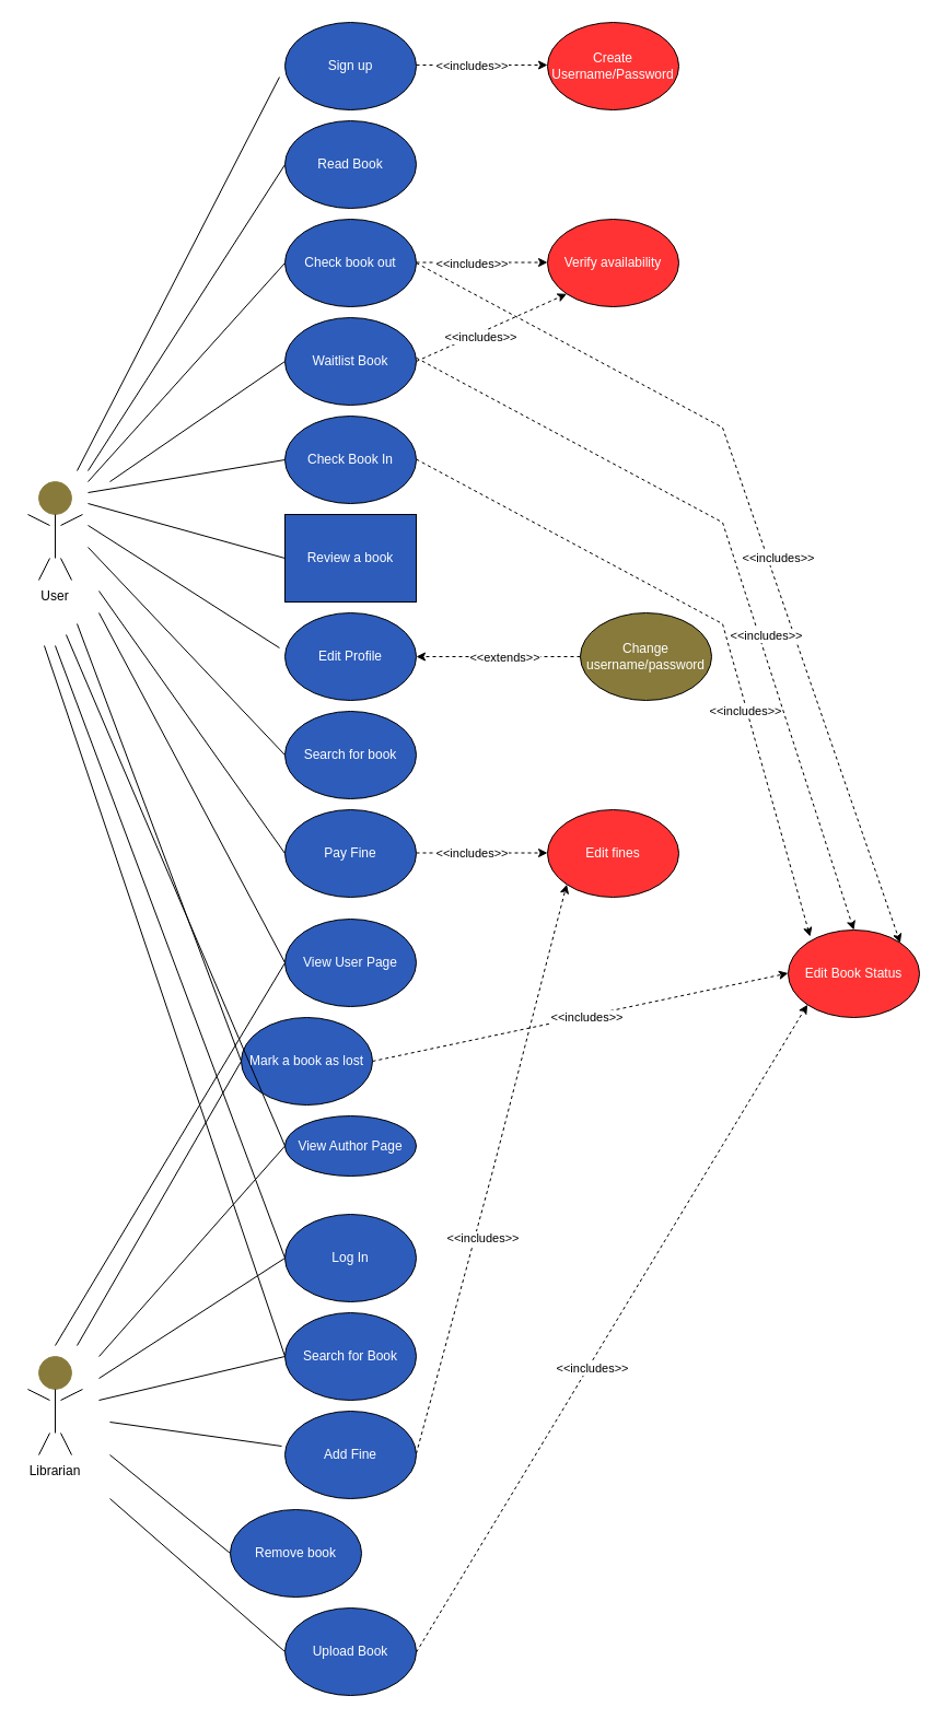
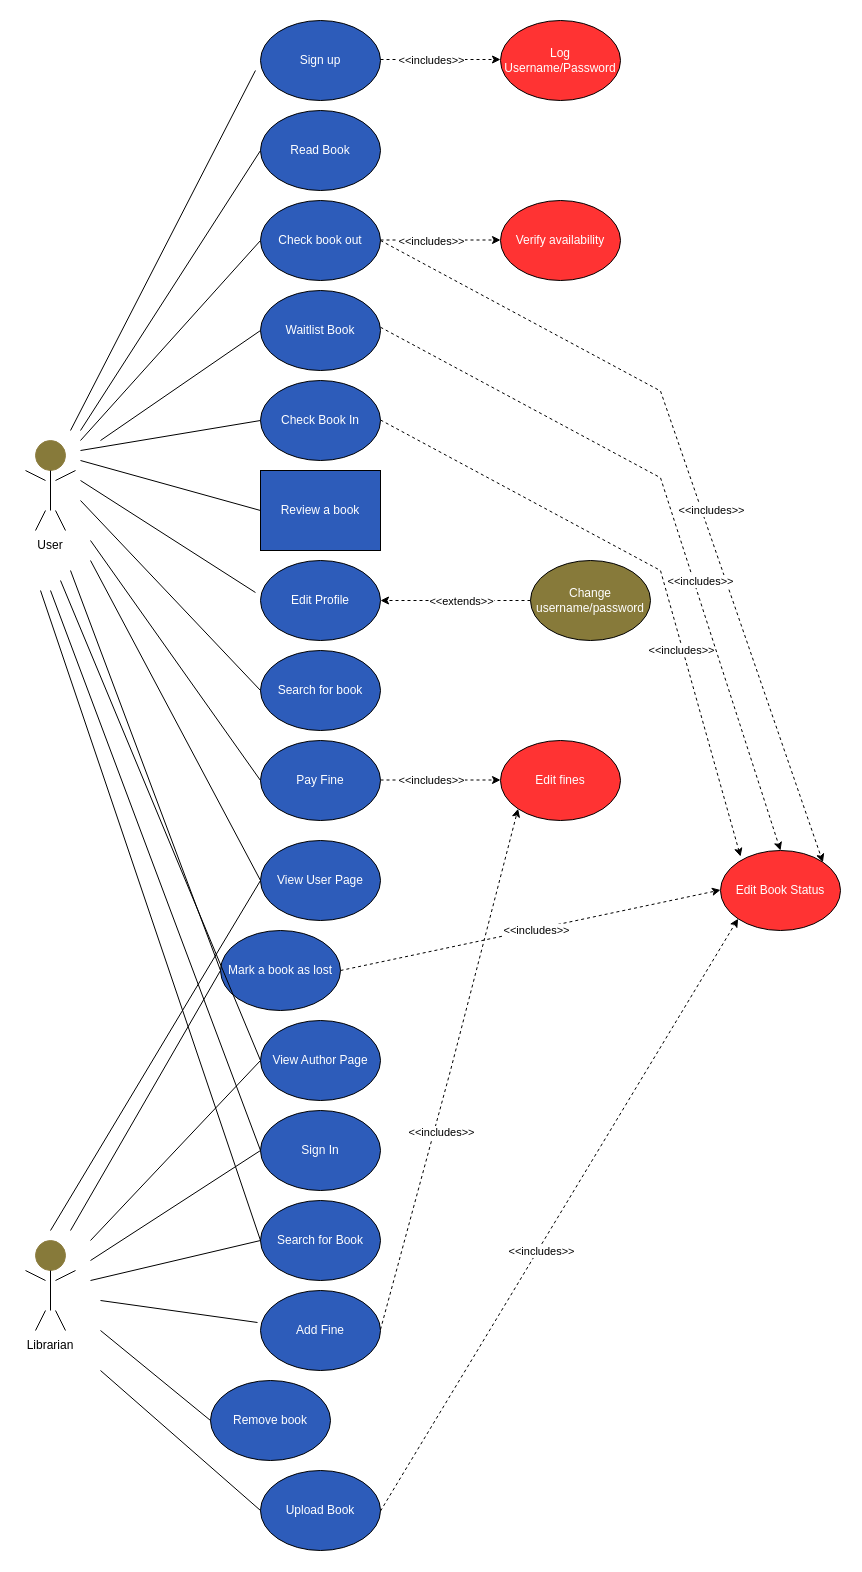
- <mxCell id="55" value="&lt;font color=&quot;#ffffff&quot;&gt;Create Username/Password&lt;/font&gt;" style="ellipse;whiteSpace=wrap;html=1;fillColor=#FF3333;" vertex="1" parent="1"><mxGeometry x="500" y="20" width="120" height="80" as="geometry" /></mxCell>
+ <mxCell id="55" value="&lt;font color=&quot;#ffffff&quot;&gt;Log Username/Password&lt;/font&gt;" style="ellipse;whiteSpace=wrap;html=1;fillColor=#FF3333;" vertex="1" parent="1"><mxGeometry x="500" y="20" width="120" height="80" as="geometry" /></mxCell>
- <mxCell id="60" value="" style="html=1;labelBackgroundColor=#ffffff;startArrow=none;startFill=0;startSize=6;endArrow=classic;endFill=1;endSize=6;jettySize=auto;orthogonalLoop=1;strokeWidth=1;dashed=1;fontSize=14;rounded=0;exitX=1;exitY=0.5;exitDx=0;exitDy=0;entryX=0;entryY=1;entryDx=0;entryDy=0;" edge="1" parent="1" source="59" target="56"><mxGeometry width="60" height="60" relative="1" as="geometry"><mxPoint x="380" y="310" as="sourcePoint" /><mxPoint x="500" y="310" as="targetPoint" /></mxGeometry></mxCell>
- <mxCell id="61" value="&amp;lt;&amp;lt;includes&amp;gt;&amp;gt;" style="edgeLabel;html=1;align=center;verticalAlign=middle;resizable=0;points=[];" vertex="1" connectable="0" parent="60"><mxGeometry x="-0.25" y="-3" relative="1" as="geometry"><mxPoint x="5" y="-2" as="offset" /></mxGeometry></mxCell>
- <mxCell id="26" value="&lt;font color=&quot;#ffffff&quot;&gt;View Author Page&lt;/font&gt;" style="ellipse;whiteSpace=wrap;html=1;fillColor=#2D5CBA;" vertex="1" parent="1"><mxGeometry x="260" y="1020" width="120" height="55" as="geometry" /></mxCell>
+ <mxCell id="26" value="&lt;font color=&quot;#ffffff&quot;&gt;View Author Page&lt;/font&gt;" style="ellipse;whiteSpace=wrap;html=1;fillColor=#2D5CBA;" vertex="1" parent="1"><mxGeometry x="260" y="1020" width="120" height="80" as="geometry" /></mxCell>
- <mxCell id="16" value="&lt;font color=&quot;#ffffff&quot;&gt;Log In&lt;/font&gt;" style="ellipse;whiteSpace=wrap;html=1;fillColor=#2D5CBA;" vertex="1" parent="1"><mxGeometry x="260" y="1110" width="120" height="80" as="geometry" /></mxCell>
+ <mxCell id="16" value="&lt;font color=&quot;#ffffff&quot;&gt;Sign In&lt;/font&gt;" style="ellipse;whiteSpace=wrap;html=1;fillColor=#2D5CBA;" vertex="1" parent="1"><mxGeometry x="260" y="1110" width="120" height="80" as="geometry" /></mxCell>
